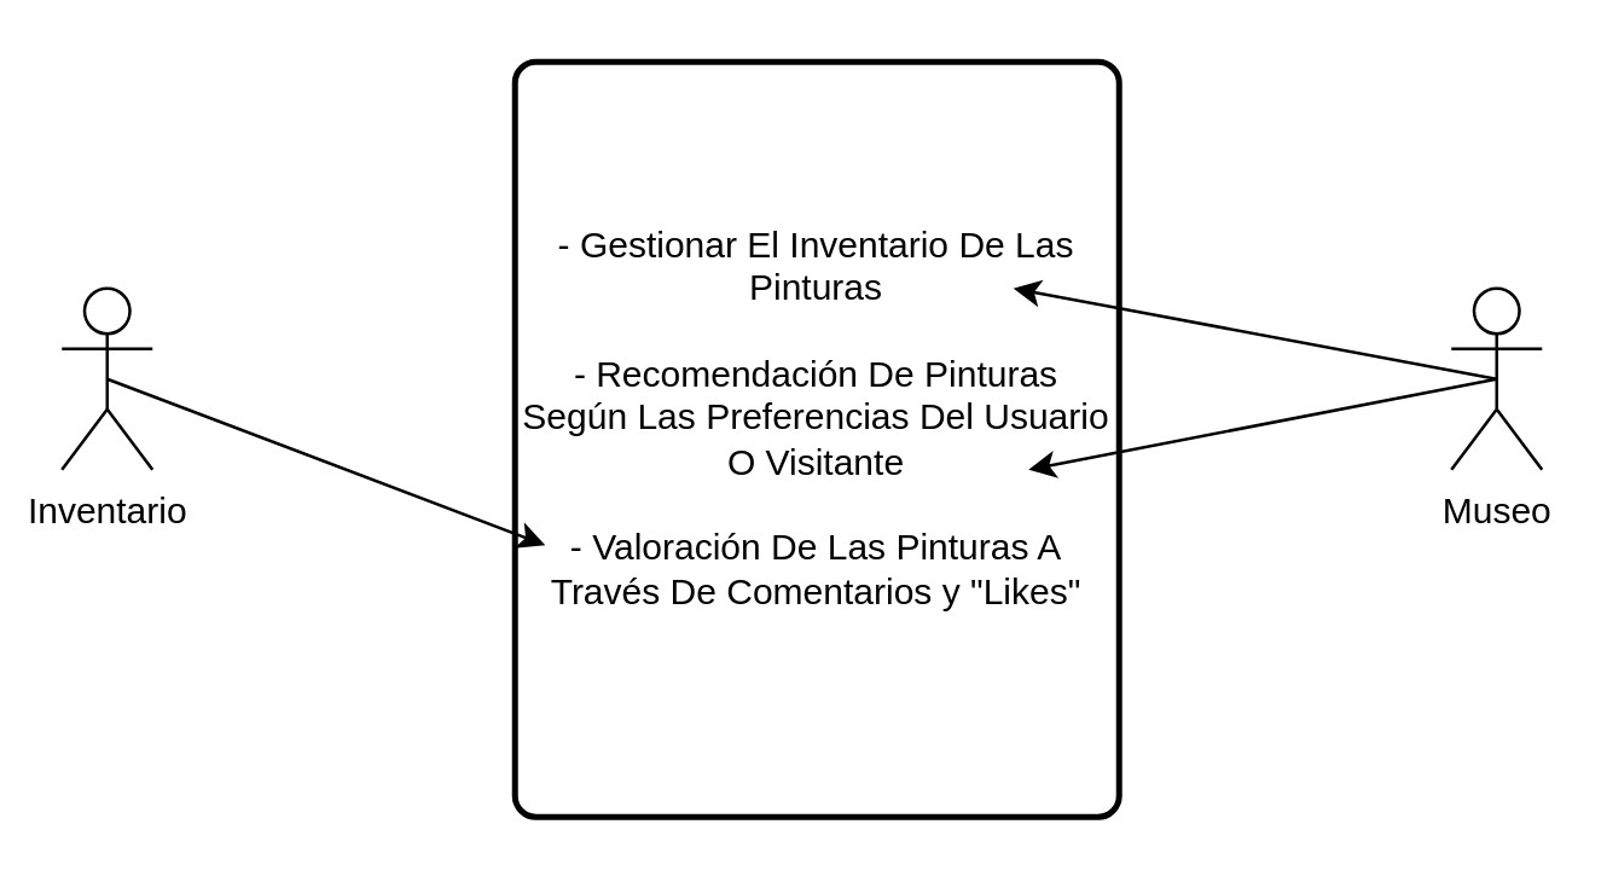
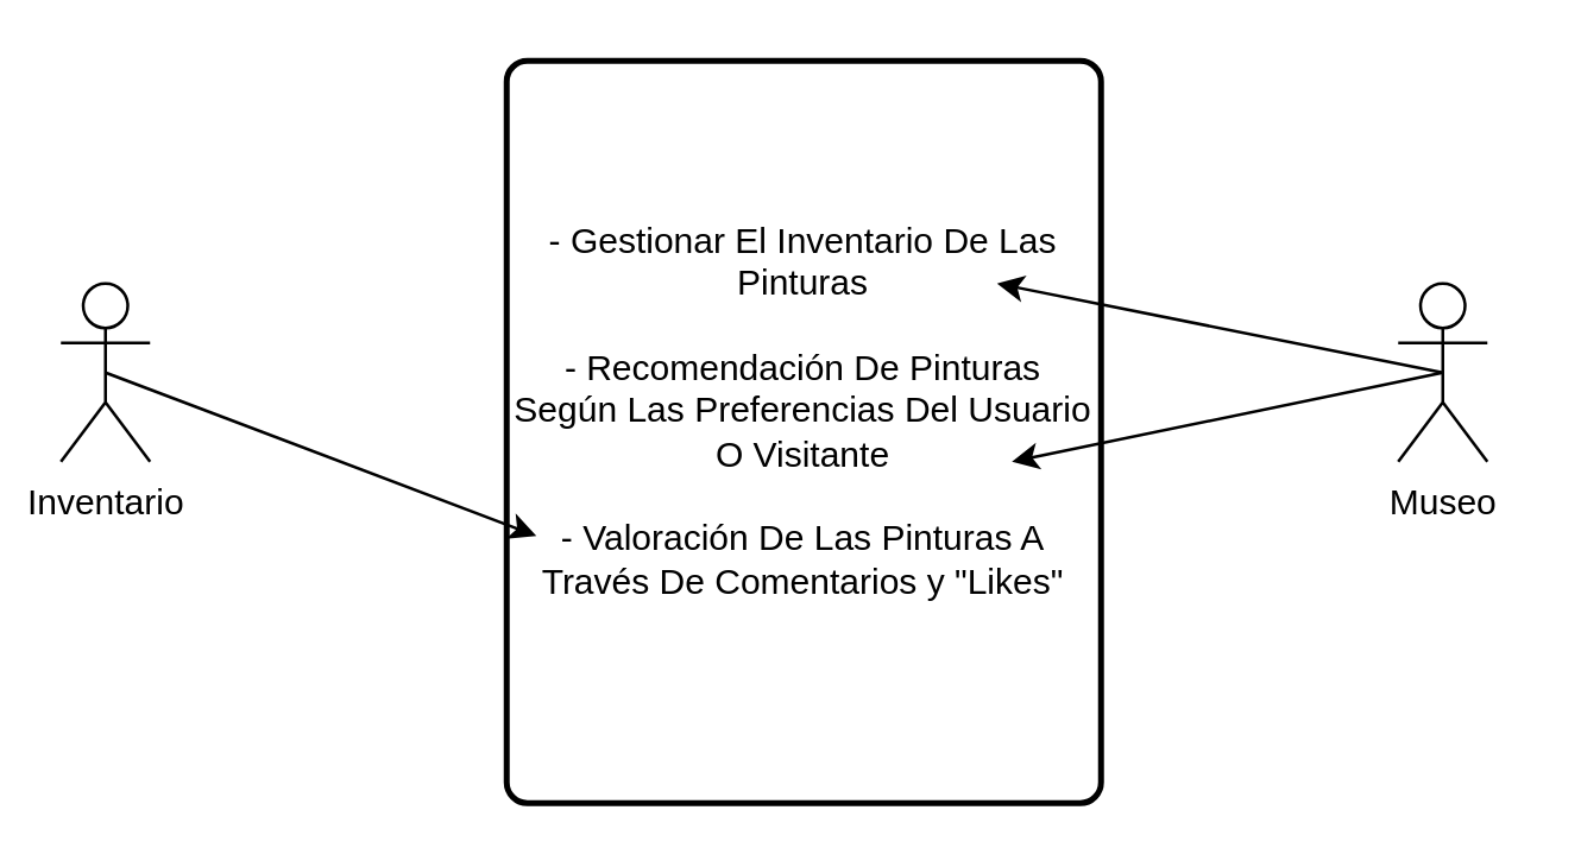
- <mxCell id="3" value="Museo" style="shape=umlActor;verticalLabelPosition=bottom;verticalAlign=top;html=1;" vertex="1" parent="1"><mxGeometry x="480" y="95" width="30" height="60" as="geometry" /></mxCell>
+ <mxCell id="3" value="Museo" style="shape=umlActor;verticalLabelPosition=bottom;verticalAlign=top;html=1;" vertex="1" parent="1"><mxGeometry x="470" y="95" width="30" height="60" as="geometry" /></mxCell>
